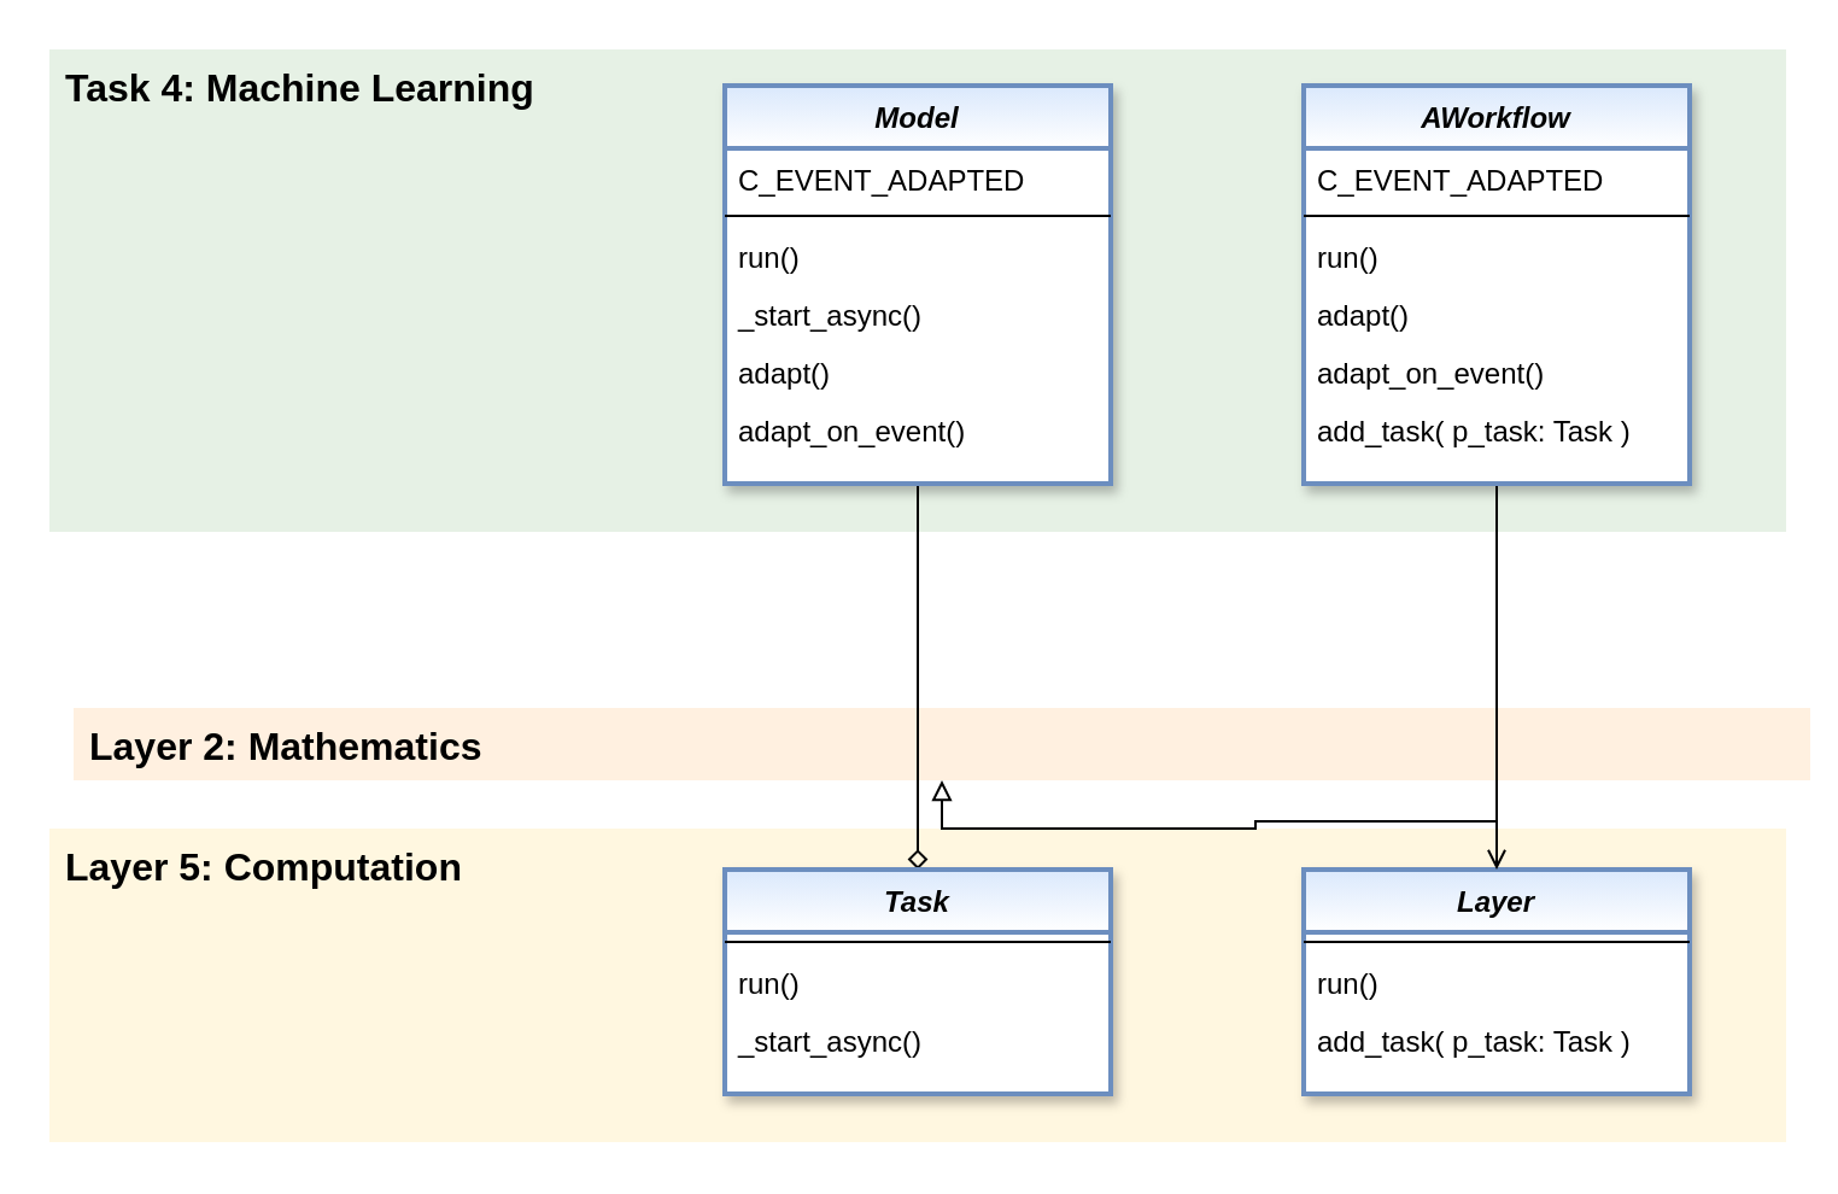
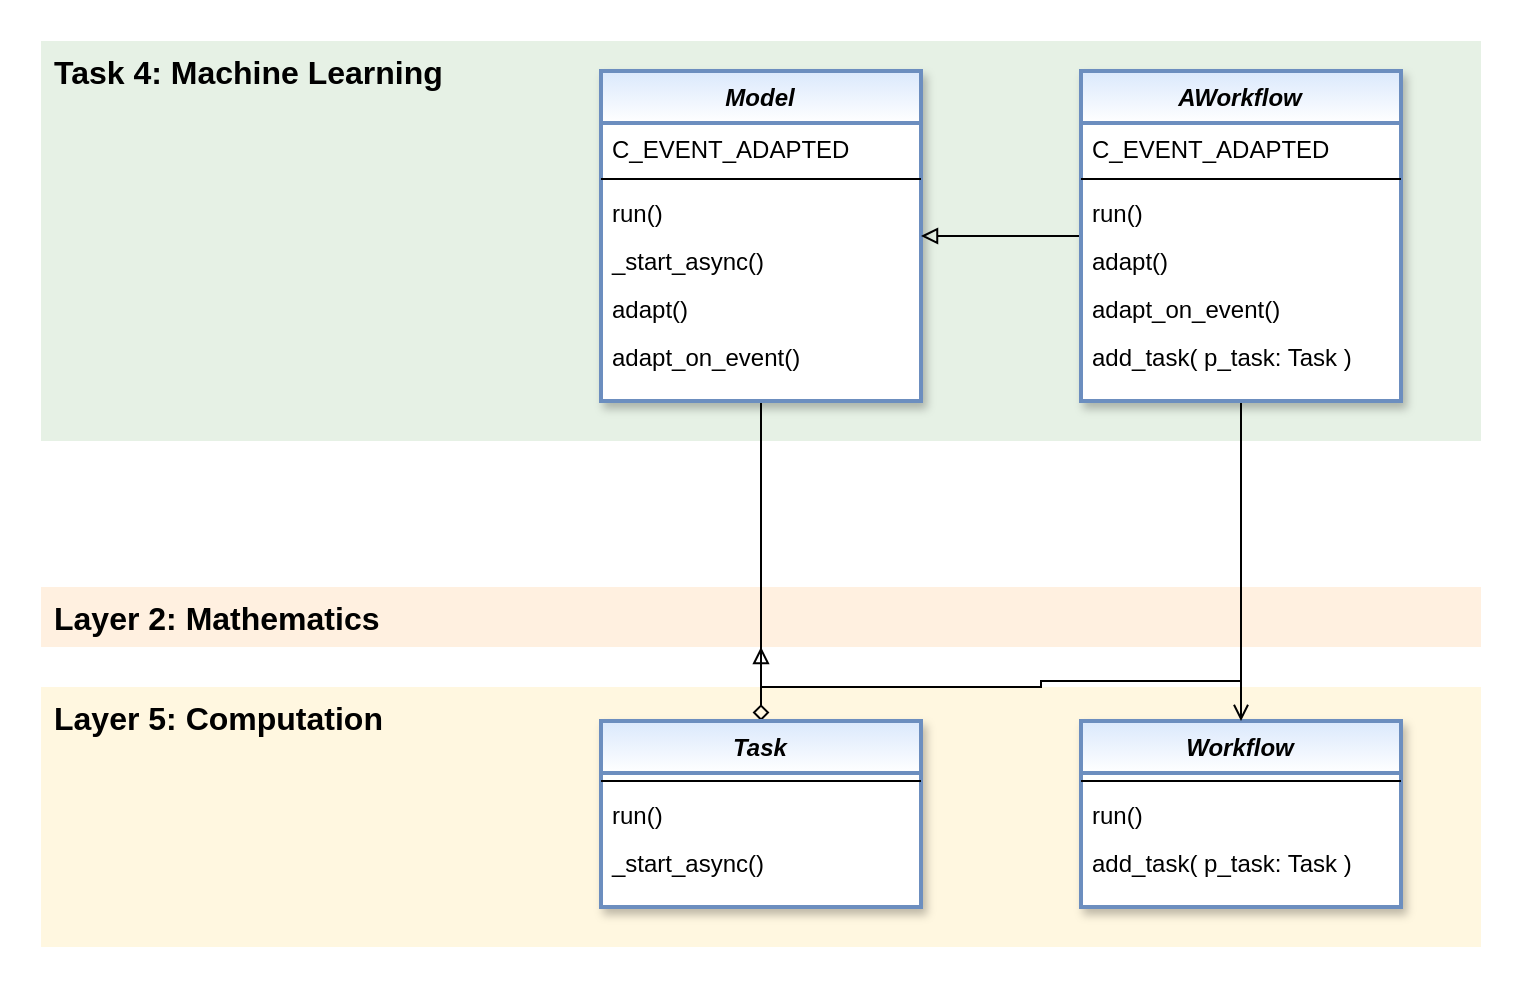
+ <mxCell id="22" style="edgeStyle=orthogonalEdgeStyle;rounded=0;orthogonalLoop=1;jettySize=auto;html=1;endArrow=block;endFill=0;" edge="1" parent="1" source="24" target="6"><mxGeometry relative="1" as="geometry" /></mxCell>
- <mxCell id="2" value="Layer 2: Mathematics" style="rounded=0;whiteSpace=wrap;html=1;shadow=0;glass=0;fontSize=16;align=left;labelPosition=center;verticalLabelPosition=middle;verticalAlign=top;spacingLeft=5;fontStyle=1;fillColor=#ffe6cc;strokeColor=none;strokeWidth=1;gradientColor=none;opacity=60;" parent="1" vertex="1"><mxGeometry x="30" y="293" width="720" height="30" as="geometry" /></mxCell>
+ <mxCell id="2" value="Layer 2: Mathematics" style="rounded=0;whiteSpace=wrap;html=1;shadow=0;glass=0;fontSize=16;align=left;labelPosition=center;verticalLabelPosition=middle;verticalAlign=top;spacingLeft=5;fontStyle=1;fillColor=#ffe6cc;strokeColor=none;strokeWidth=1;gradientColor=none;opacity=60;" parent="1" vertex="1"><mxGeometry x="20" y="293" width="720" height="30" as="geometry" /></mxCell>
- <mxCell id="18" value="Layer" style="swimlane;fontStyle=3;align=center;verticalAlign=top;childLayout=stackLayout;horizontal=1;startSize=26;horizontalStack=0;resizeParent=1;resizeLast=0;collapsible=1;marginBottom=0;rounded=0;shadow=1;strokeWidth=2;fillColor=#dae8fc;strokeColor=#6c8ebf;gradientColor=#ffffff;swimlaneFillColor=#ffffff;" parent="1" vertex="1"><mxGeometry x="540" y="360" width="160" height="93" as="geometry"><mxRectangle x="230" y="140" width="160" height="26" as="alternateBounds" /></mxGeometry></mxCell>
+ <mxCell id="18" value="Workflow" style="swimlane;fontStyle=3;align=center;verticalAlign=top;childLayout=stackLayout;horizontal=1;startSize=26;horizontalStack=0;resizeParent=1;resizeLast=0;collapsible=1;marginBottom=0;rounded=0;shadow=1;strokeWidth=2;fillColor=#dae8fc;strokeColor=#6c8ebf;gradientColor=#ffffff;swimlaneFillColor=#ffffff;" parent="1" vertex="1"><mxGeometry x="540" y="360" width="160" height="93" as="geometry"><mxRectangle x="230" y="140" width="160" height="26" as="alternateBounds" /></mxGeometry></mxCell>
